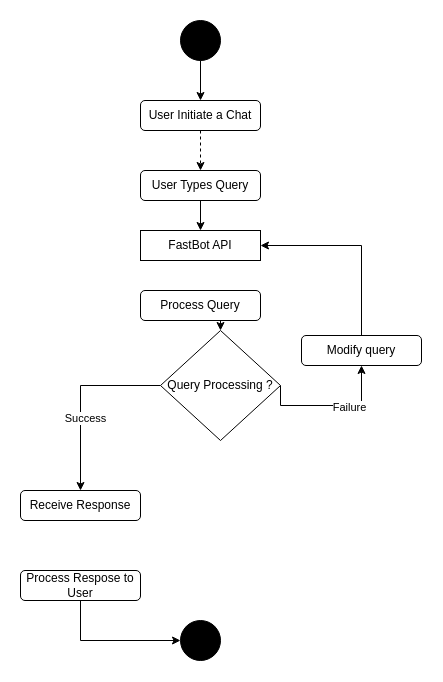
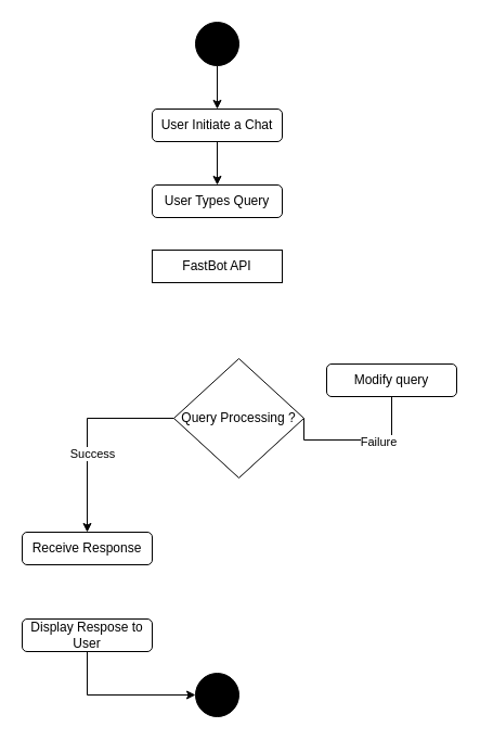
- <mxCell id="4" style="edgeStyle=orthogonalEdgeStyle;rounded=0;orthogonalLoop=1;jettySize=auto;html=1;exitX=0.5;exitY=1;exitDx=0;exitDy=0;entryX=0.5;entryY=0;entryDx=0;entryDy=0;dashed=1;" parent="1" source="5" target="7" edge="1"><mxGeometry relative="1" as="geometry" /></mxCell>
+ <mxCell id="4" style="edgeStyle=orthogonalEdgeStyle;rounded=0;orthogonalLoop=1;jettySize=auto;html=1;exitX=0.5;exitY=1;exitDx=0;exitDy=0;entryX=0.5;entryY=0;entryDx=0;entryDy=0;" parent="1" source="5" target="7" edge="1"><mxGeometry relative="1" as="geometry" /></mxCell>
- <mxCell id="6" style="edgeStyle=orthogonalEdgeStyle;rounded=0;orthogonalLoop=1;jettySize=auto;html=1;exitX=0.5;exitY=1;exitDx=0;exitDy=0;entryX=0.5;entryY=0;entryDx=0;entryDy=0;" parent="1" source="7" target="8" edge="1"><mxGeometry relative="1" as="geometry" /></mxCell>
- <mxCell id="17" style="edgeStyle=orthogonalEdgeStyle;rounded=0;orthogonalLoop=1;jettySize=auto;html=1;exitX=0.5;exitY=0;exitDx=0;exitDy=0;entryX=1;entryY=0.5;entryDx=0;entryDy=0;" edge="1" parent="1" source="18" target="8"><mxGeometry relative="1" as="geometry" /></mxCell>
- <mxCell id="10" value="Process Query" style="rounded=1;whiteSpace=wrap;html=1;" parent="1" vertex="1"><mxGeometry x="140" y="290" width="120" height="30" as="geometry" /></mxCell>
- <mxCell id="9" style="edgeStyle=orthogonalEdgeStyle;rounded=0;orthogonalLoop=1;jettySize=auto;html=1;exitX=0.5;exitY=1;exitDx=0;exitDy=0;entryX=0.5;entryY=0;entryDx=0;entryDy=0;" parent="1" source="10" target="15" edge="1"><mxGeometry relative="1" as="geometry" /></mxCell>
- <mxCell id="13" style="edgeStyle=orthogonalEdgeStyle;rounded=0;orthogonalLoop=1;jettySize=auto;html=1;exitX=1;exitY=0.5;exitDx=0;exitDy=0;entryX=0.5;entryY=1;entryDx=0;entryDy=0;" parent="1" source="15" target="18" edge="1"><mxGeometry relative="1" as="geometry"><Array as="points"><mxPoint x="361" y="405" /></Array></mxGeometry></mxCell>
+ <mxCell id="13" style="edgeStyle=orthogonalEdgeStyle;rounded=0;orthogonalLoop=1;jettySize=auto;html=1;exitX=1;exitY=0.5;exitDx=0;exitDy=0;entryX=0.5;entryY=1;entryDx=0;entryDy=0;endArrow=none;" parent="1" source="15" target="18" edge="1"><mxGeometry relative="1" as="geometry"><Array as="points"><mxPoint x="361" y="405" /></Array></mxGeometry></mxCell>
- <mxCell id="20" value="Process Respose to User" style="rounded=1;whiteSpace=wrap;html=1;" parent="1" vertex="1"><mxGeometry x="20" y="570" width="120" height="30" as="geometry" /></mxCell>
+ <mxCell id="20" value="Display Respose to User" style="rounded=1;whiteSpace=wrap;html=1;" parent="1" vertex="1"><mxGeometry x="20" y="570" width="120" height="30" as="geometry" /></mxCell>
